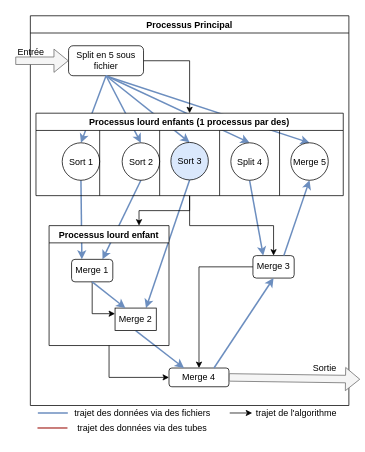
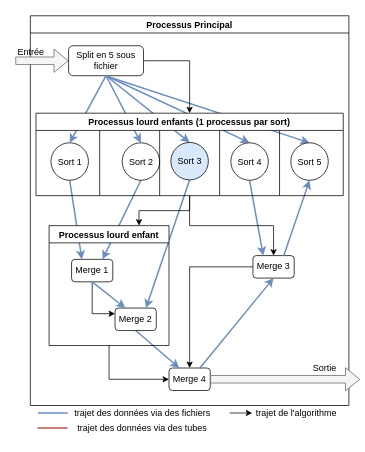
- <mxCell id="34" value="Processus lourd enfants (1 processus par des)" style="swimlane;" parent="3" vertex="1"><mxGeometry x="7.5" y="130" width="410" height="110" as="geometry" /></mxCell>
+ <mxCell id="34" value="Processus lourd enfants (1 processus par sort)" style="swimlane;" parent="3" vertex="1"><mxGeometry x="7.5" y="130" width="410" height="110" as="geometry" /></mxCell>
- <mxCell id="35" value="Sort 1" style="ellipse;whiteSpace=wrap;html=1;aspect=fixed;" parent="34" vertex="1"><mxGeometry x="35" y="39.5" width="50" height="50" as="geometry" /></mxCell>
+ <mxCell id="35" value="Sort 1" style="ellipse;whiteSpace=wrap;html=1;aspect=fixed;" parent="34" vertex="1"><mxGeometry x="20" y="39.5" width="50" height="50" as="geometry" /></mxCell>
- <mxCell id="38" value="Split 4" style="ellipse;whiteSpace=wrap;html=1;aspect=fixed;" parent="34" vertex="1"><mxGeometry x="260" y="39.5" width="50" height="50" as="geometry" /></mxCell>
+ <mxCell id="38" value="Sort 4" style="ellipse;whiteSpace=wrap;html=1;aspect=fixed;" parent="34" vertex="1"><mxGeometry x="260" y="39.5" width="50" height="50" as="geometry" /></mxCell>
- <mxCell id="39" value="Merge 5&lt;br&gt;" style="ellipse;whiteSpace=wrap;html=1;aspect=fixed;" parent="34" vertex="1"><mxGeometry x="340" y="39.5" width="50" height="50" as="geometry" /></mxCell>
+ <mxCell id="39" value="Sort 5&lt;br&gt;" style="ellipse;whiteSpace=wrap;html=1;aspect=fixed;" parent="34" vertex="1"><mxGeometry x="340" y="39.5" width="50" height="50" as="geometry" /></mxCell>
- <mxCell id="25" value="Merge 2" style="whiteSpace=wrap;html=1;rounded=0;" parent="23" vertex="1"><mxGeometry x="88" y="110" width="55" height="30" as="geometry" /></mxCell>
+ <mxCell id="25" value="Merge 2" style="rounded=1;whiteSpace=wrap;html=1;" parent="23" vertex="1"><mxGeometry x="88" y="110" width="55" height="30" as="geometry" /></mxCell>
- <mxCell id="13" value="Merge 4" style="rounded=1;whiteSpace=wrap;html=1;" parent="3" vertex="1"><mxGeometry x="185" y="470" width="80" height="25" as="geometry" /></mxCell>
+ <mxCell id="13" value="Merge 4" style="rounded=1;whiteSpace=wrap;html=1;" parent="3" vertex="1"><mxGeometry x="185" y="470" width="55" height="30" as="geometry" /></mxCell>
